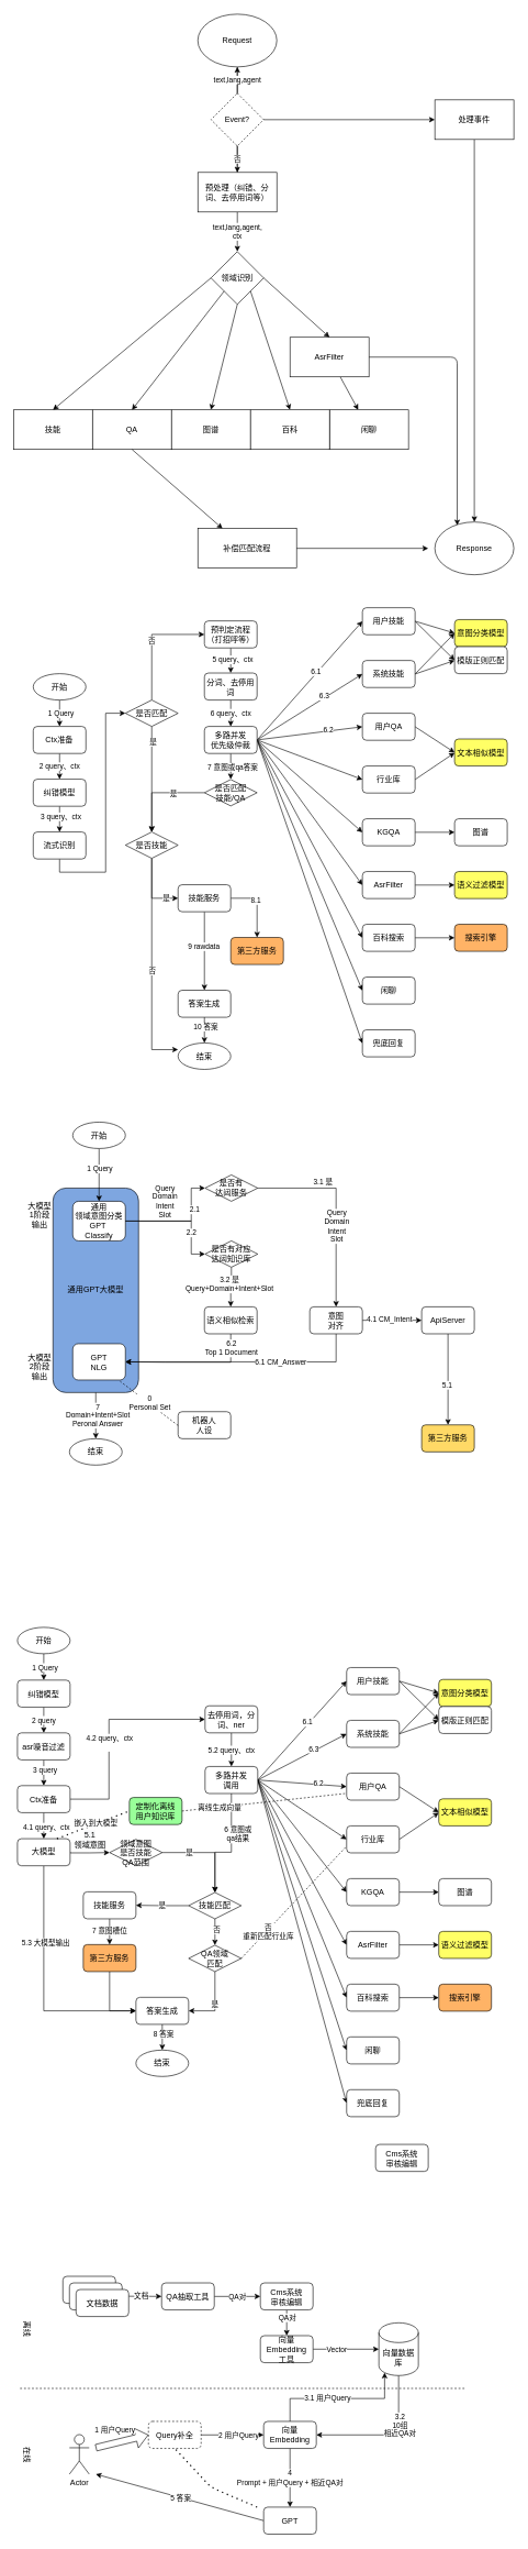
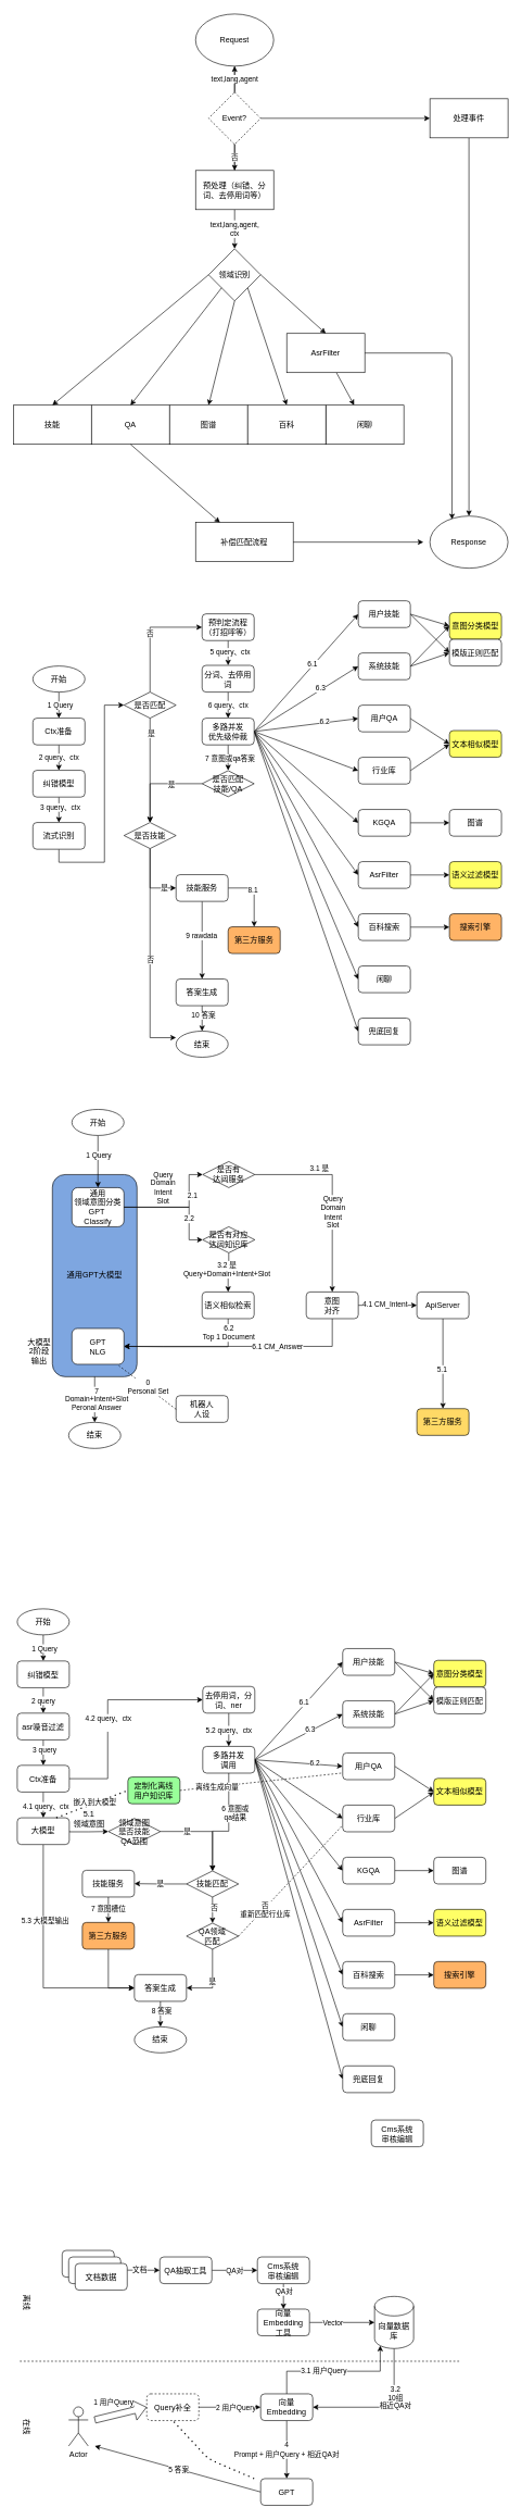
- <mxCell id="212" value="大模型&lt;br&gt;1阶段输出" style="text;html=1;strokeColor=none;fillColor=none;align=center;verticalAlign=middle;whiteSpace=wrap;rounded=0;" parent="1" vertex="1"><mxGeometry x="40" y="1830.5" width="40" height="20" as="geometry" /></mxCell>
